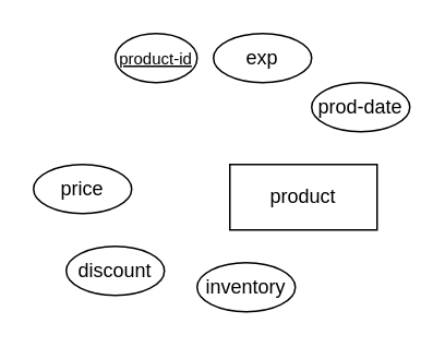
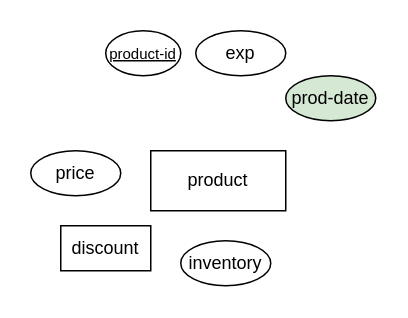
- <mxCell id="3" value="prod-date" style="ellipse;whiteSpace=wrap;html=1;" vertex="1" parent="1"><mxGeometry x="190" y="50" width="60" height="30" as="geometry" /></mxCell>
+ <mxCell id="3" value="prod-date" style="ellipse;whiteSpace=wrap;html=1;fillColor=#d5e8d4;" vertex="1" parent="1"><mxGeometry x="190" y="50" width="60" height="30" as="geometry" /></mxCell>
- <mxCell id="2" value="product" style="rounded=0;whiteSpace=wrap;html=1;" vertex="1" parent="1"><mxGeometry x="140" y="100" width="90" height="40" as="geometry" /></mxCell>
+ <mxCell id="2" value="product" style="rounded=0;whiteSpace=wrap;html=1;" vertex="1" parent="1"><mxGeometry x="100" y="100" width="90" height="40" as="geometry" /></mxCell>
- <mxCell id="6" value="discount" style="ellipse;whiteSpace=wrap;html=1;" vertex="1" parent="1"><mxGeometry x="40" y="150" width="60" height="30" as="geometry" /></mxCell>
+ <mxCell id="6" value="discount" style="whiteSpace=wrap;html=1;rounded=0;" vertex="1" parent="1"><mxGeometry x="40" y="150" width="60" height="30" as="geometry" /></mxCell>
